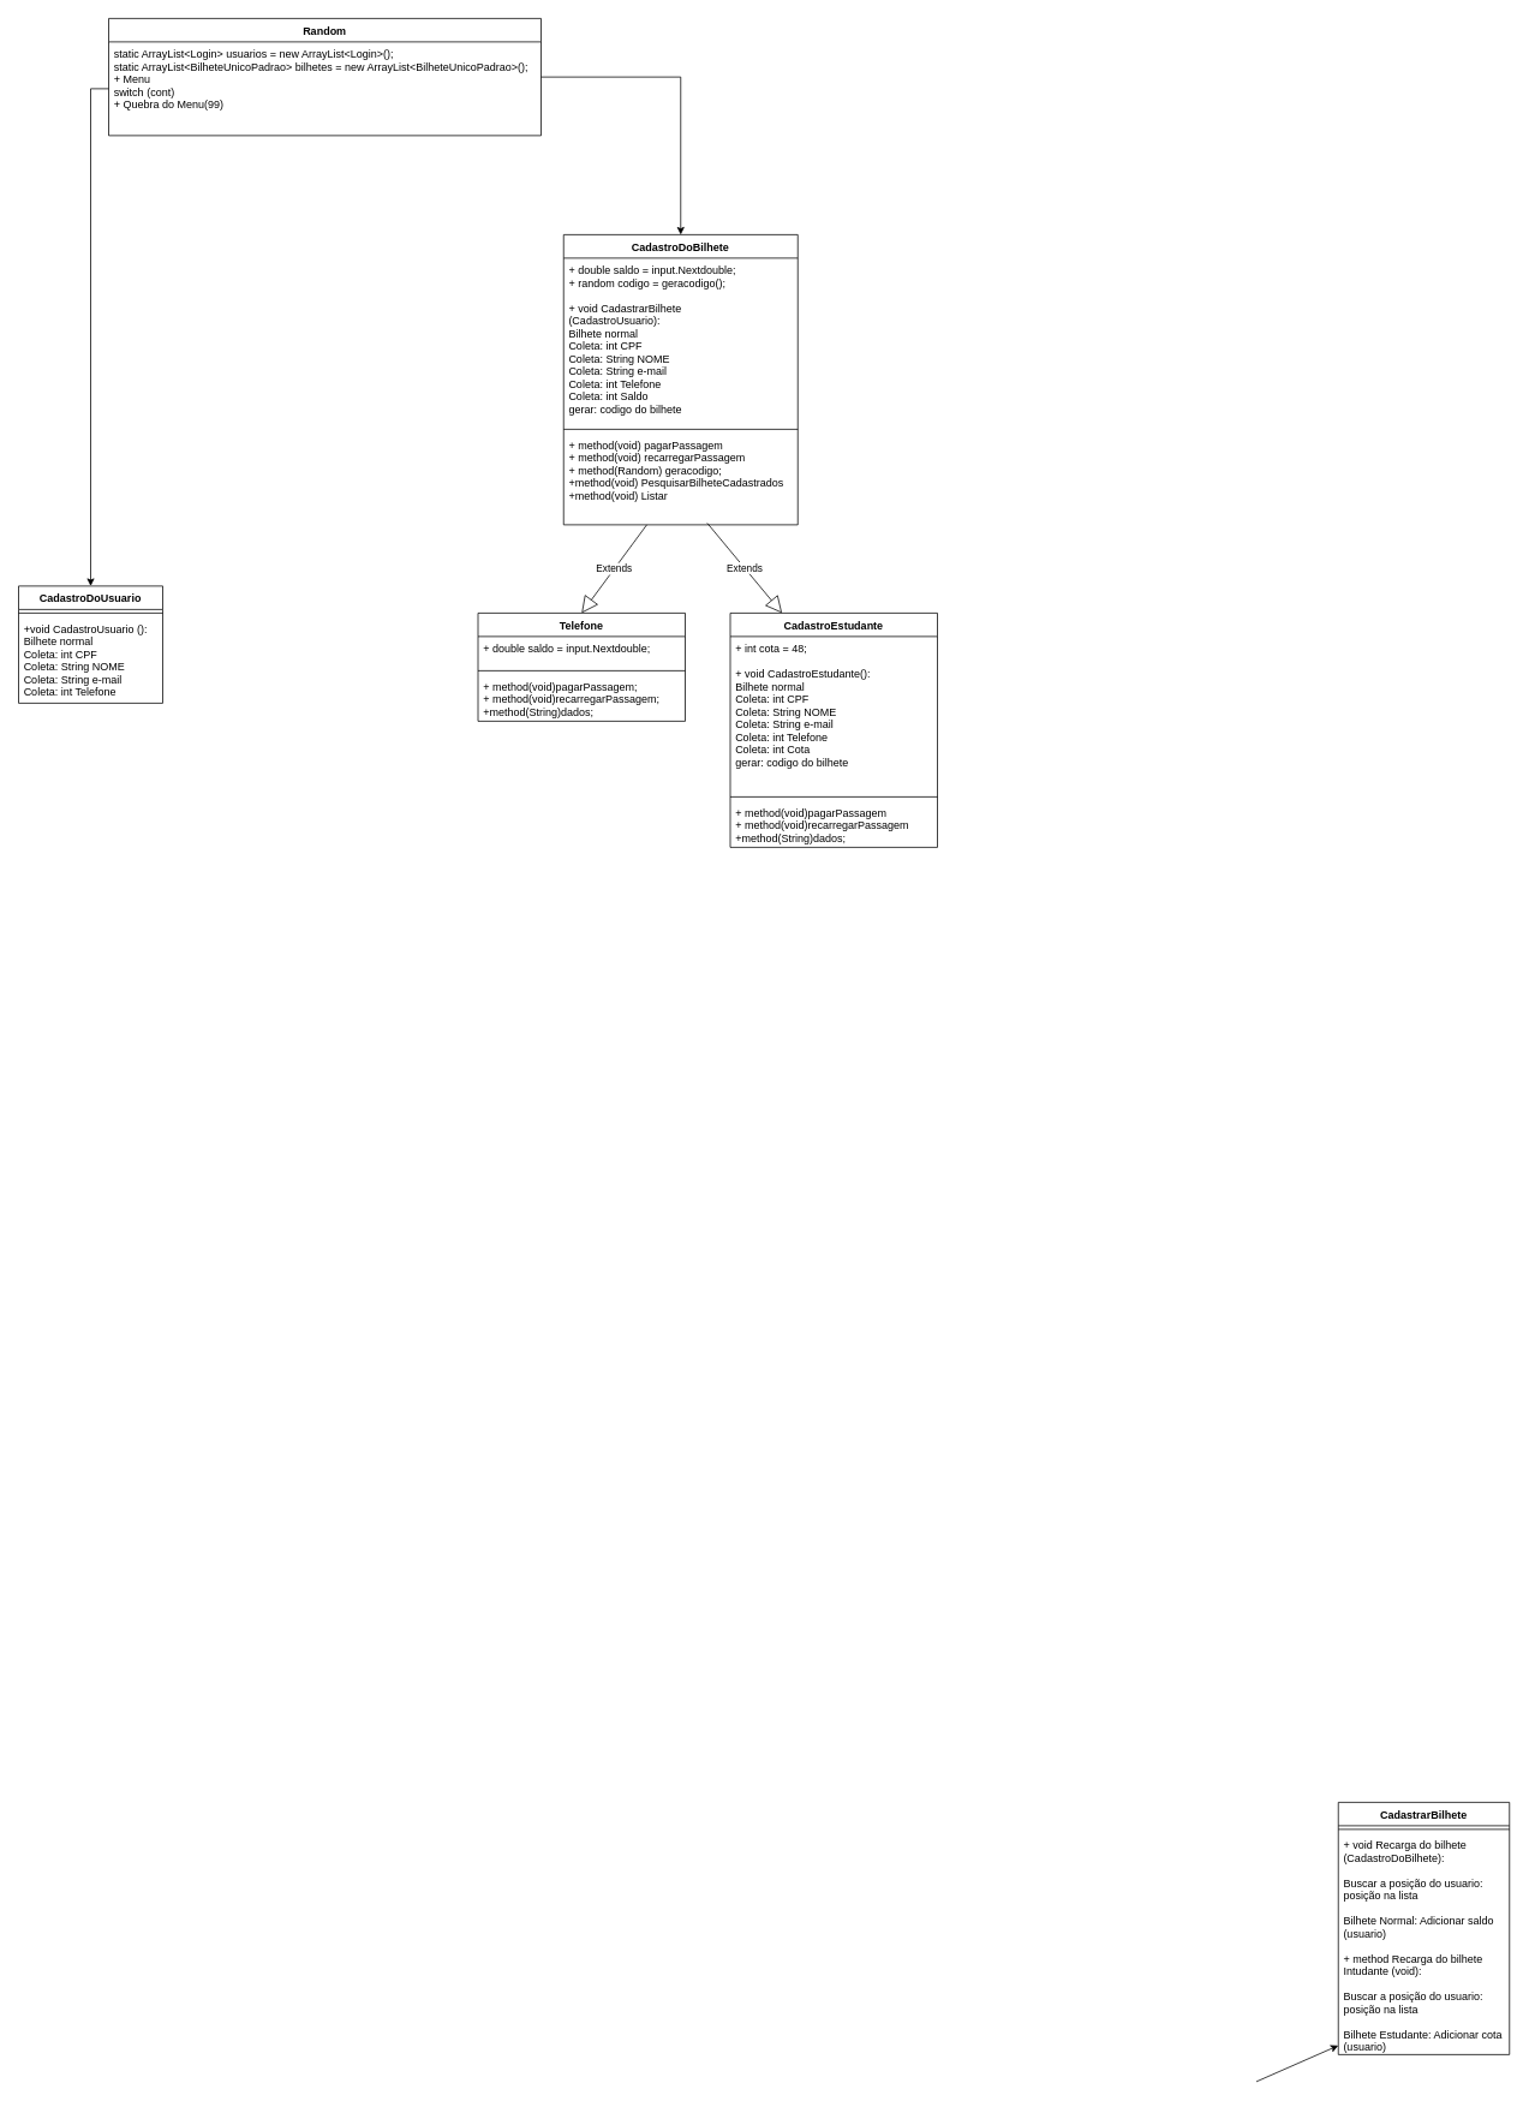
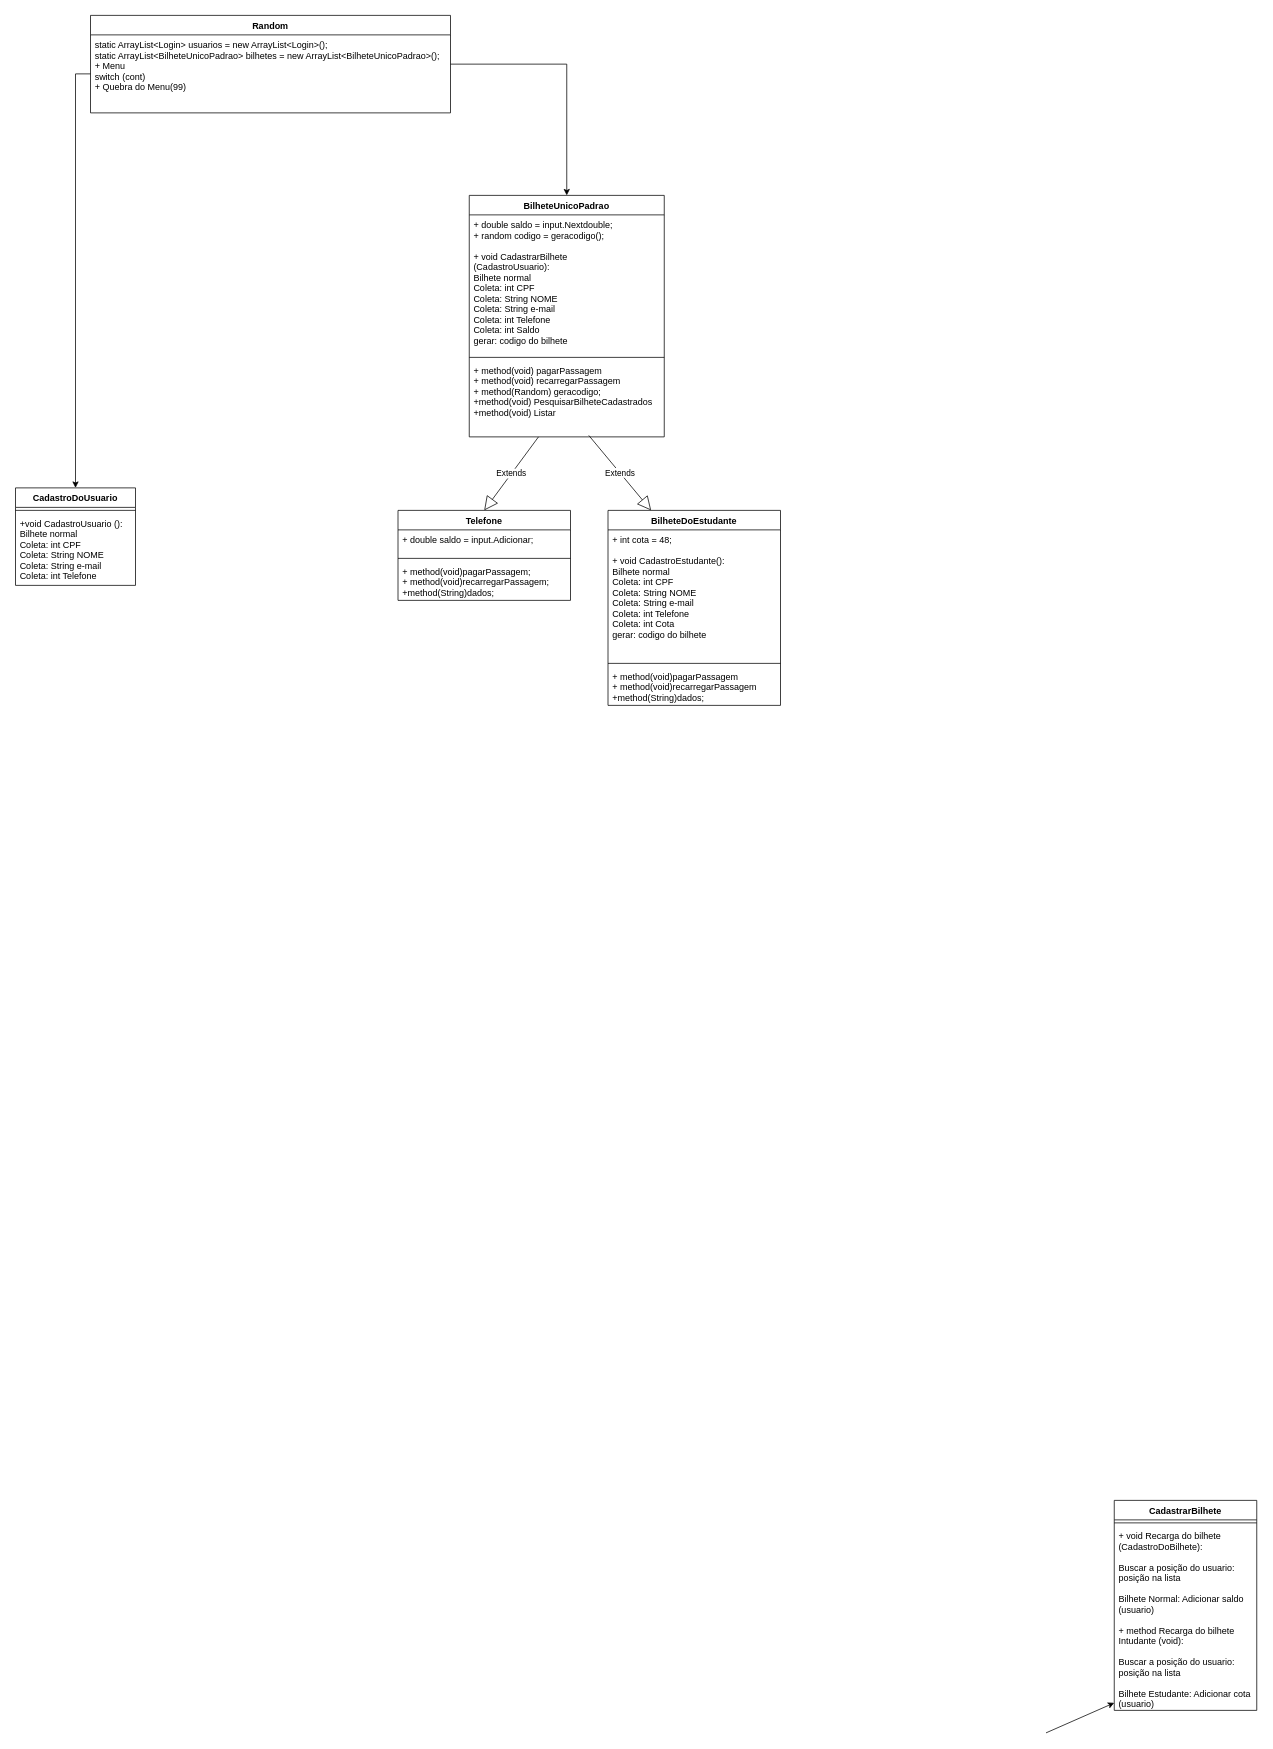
- <mxCell id="20" value="CadastroDoBilhete" style="swimlane;fontStyle=1;align=center;verticalAlign=top;childLayout=stackLayout;horizontal=1;startSize=26;horizontalStack=0;resizeParent=1;resizeParentMax=0;resizeLast=0;collapsible=1;marginBottom=0;" parent="1" vertex="1"><mxGeometry x="625" y="260" width="260" height="322" as="geometry" /></mxCell>
+ <mxCell id="20" value="BilheteUnicoPadrao" style="swimlane;fontStyle=1;align=center;verticalAlign=top;childLayout=stackLayout;horizontal=1;startSize=26;horizontalStack=0;resizeParent=1;resizeParentMax=0;resizeLast=0;collapsible=1;marginBottom=0;" parent="1" vertex="1"><mxGeometry x="625" y="260" width="260" height="322" as="geometry" /></mxCell>
- <mxCell id="12" value="CadastroEstudante" style="swimlane;fontStyle=1;align=center;verticalAlign=top;childLayout=stackLayout;horizontal=1;startSize=26;horizontalStack=0;resizeParent=1;resizeParentMax=0;resizeLast=0;collapsible=1;marginBottom=0;" parent="1" vertex="1"><mxGeometry x="810" y="680" width="230" height="260" as="geometry" /></mxCell>
+ <mxCell id="12" value="BilheteDoEstudante" style="swimlane;fontStyle=1;align=center;verticalAlign=top;childLayout=stackLayout;horizontal=1;startSize=26;horizontalStack=0;resizeParent=1;resizeParentMax=0;resizeLast=0;collapsible=1;marginBottom=0;" parent="1" vertex="1"><mxGeometry x="810" y="680" width="230" height="260" as="geometry" /></mxCell>
- <mxCell id="17" value="+ double saldo = input.Nextdouble;" style="text;strokeColor=none;fillColor=none;align=left;verticalAlign=top;spacingLeft=4;spacingRight=4;overflow=hidden;rotatable=0;points=[[0,0.5],[1,0.5]];portConstraint=eastwest;" parent="16" vertex="1"><mxGeometry y="26" width="230" height="34" as="geometry" /></mxCell>
+ <mxCell id="17" value="+ double saldo = input.Adicionar;" style="text;strokeColor=none;fillColor=none;align=left;verticalAlign=top;spacingLeft=4;spacingRight=4;overflow=hidden;rotatable=0;points=[[0,0.5],[1,0.5]];portConstraint=eastwest;" parent="16" vertex="1"><mxGeometry y="26" width="230" height="34" as="geometry" /></mxCell>
